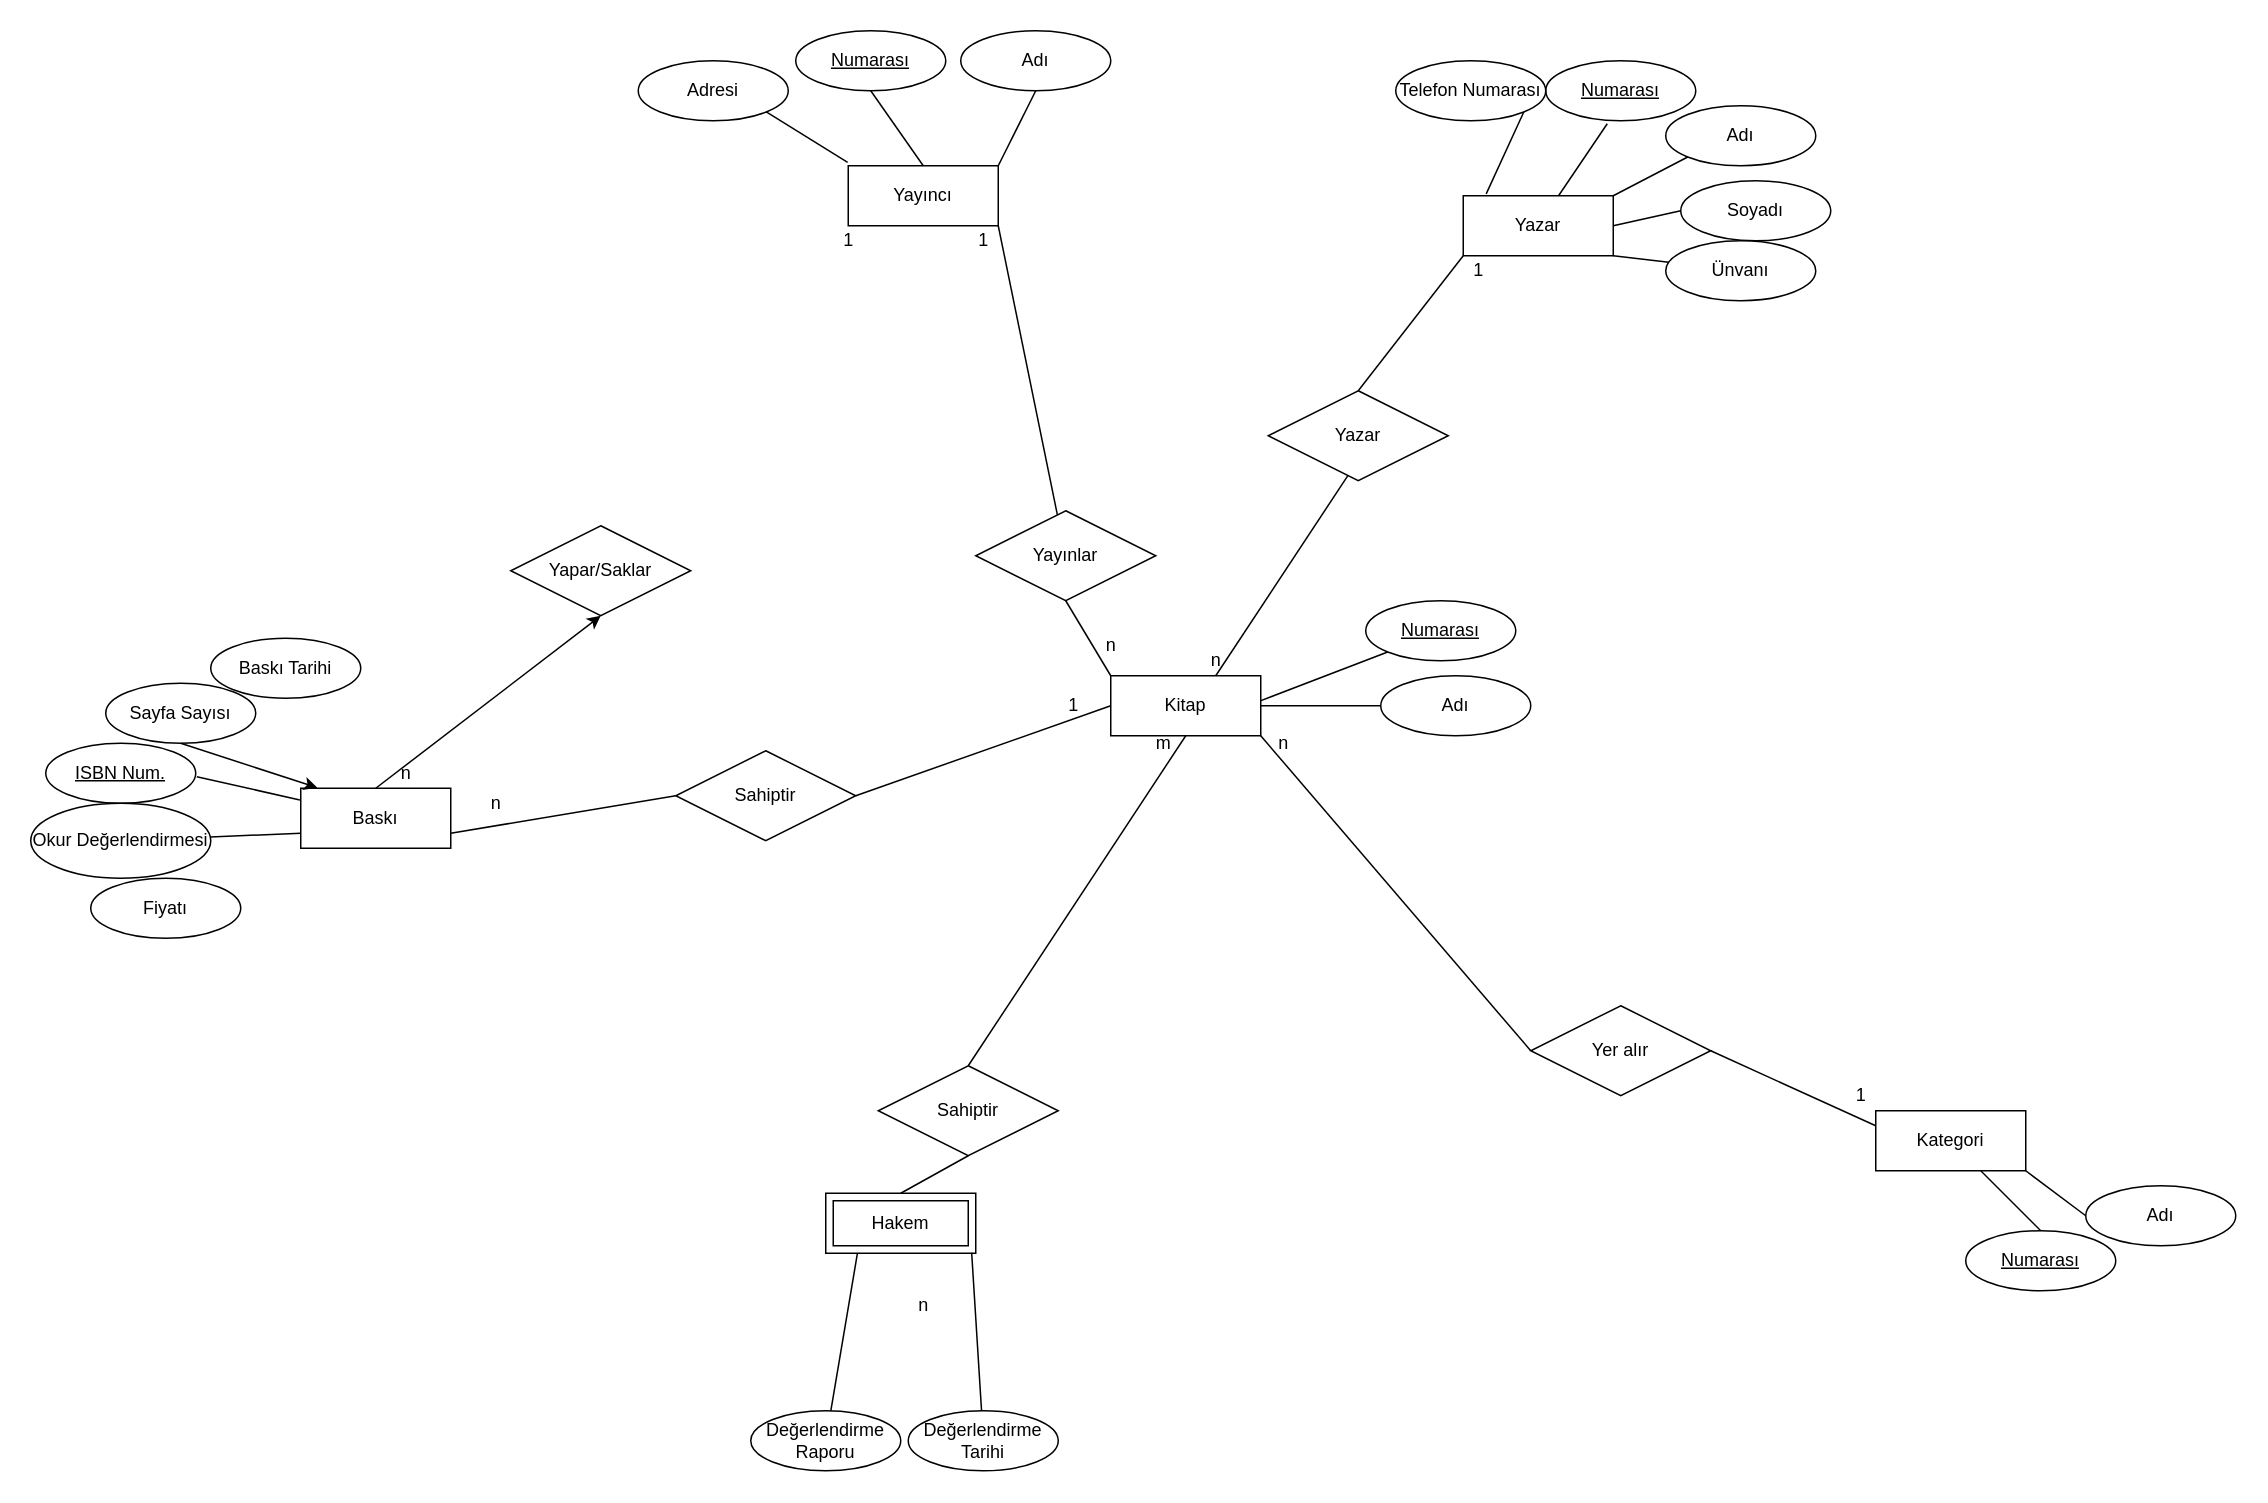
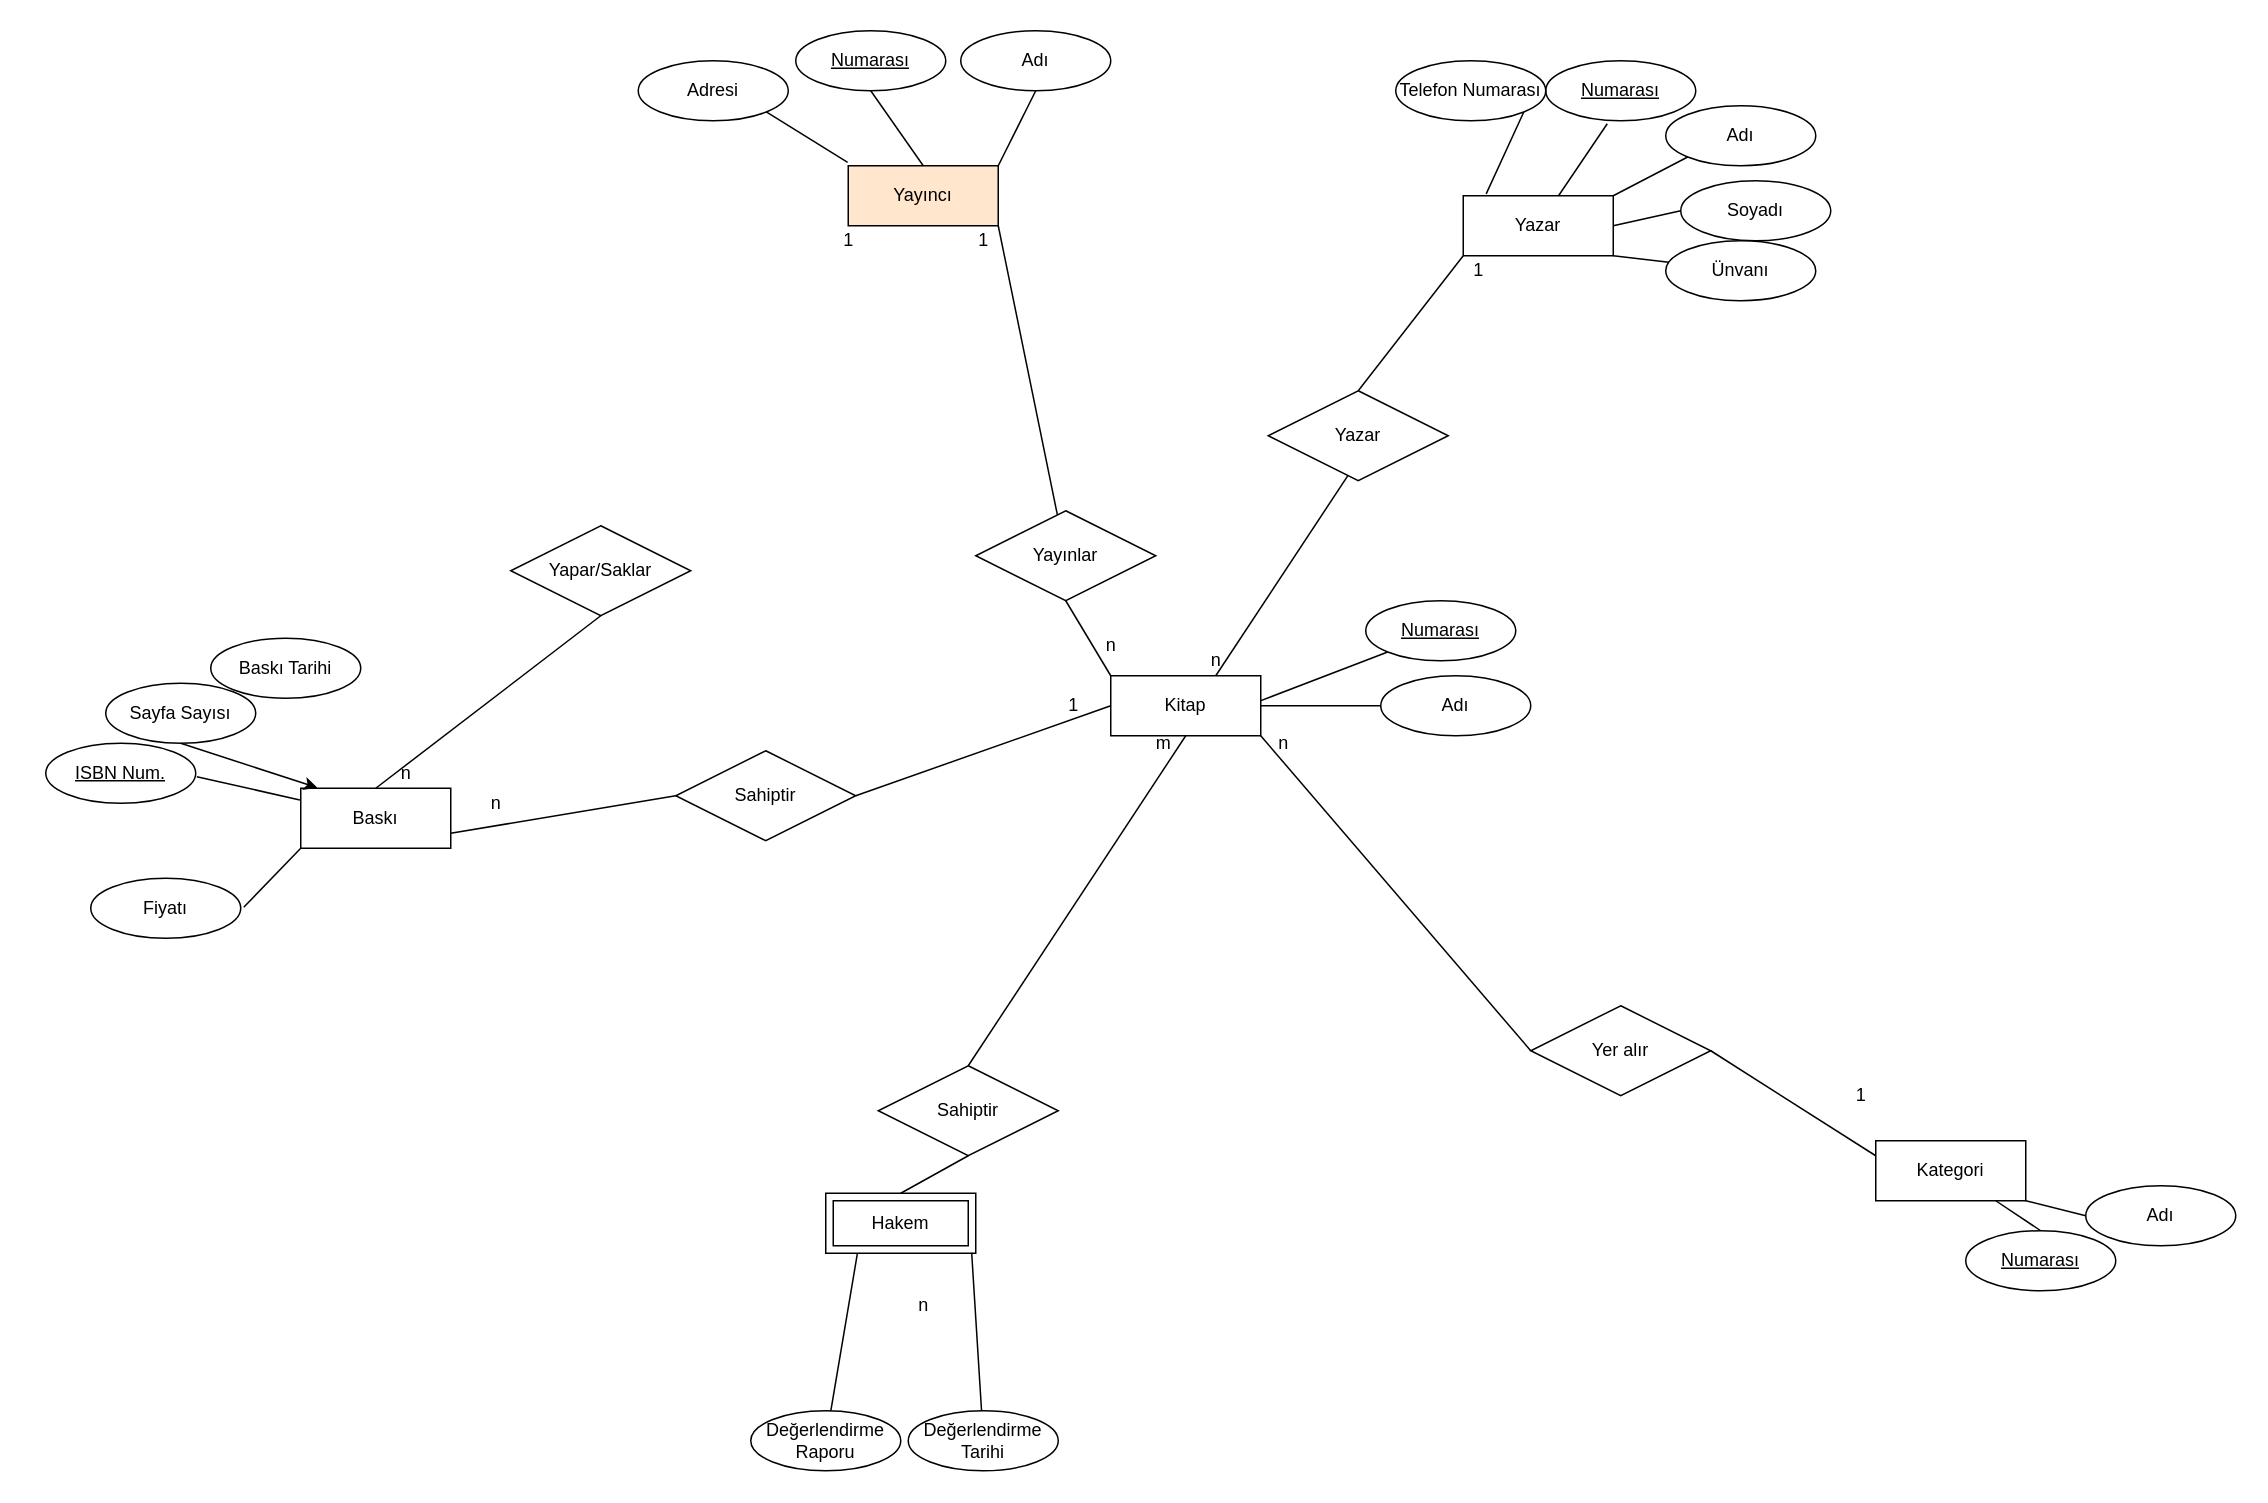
- <mxCell id="2" value="Yayıncı" style="whiteSpace=wrap;html=1;align=center;" vertex="1" parent="1"><mxGeometry x="565" y="110" width="100" height="40" as="geometry" /></mxCell>
+ <mxCell id="2" value="Yayıncı" style="whiteSpace=wrap;html=1;align=center;fillColor=#ffe6cc;" vertex="1" parent="1"><mxGeometry x="565" y="110" width="100" height="40" as="geometry" /></mxCell>
- <mxCell id="61" value="" style="endArrow=classic;html=1;rounded=0;exitX=0.5;exitY=0;exitDx=0;exitDy=0;entryX=0.5;entryY=1;entryDx=0;entryDy=0;" edge="1" parent="1" target="60" source="35"><mxGeometry relative="1" as="geometry"><mxPoint x="274.4" y="495" as="sourcePoint" /><mxPoint x="310" y="424.08" as="targetPoint" /></mxGeometry></mxCell>
+ <mxCell id="61" value="" style="endArrow=none;html=1;rounded=0;exitX=0.5;exitY=0;exitDx=0;exitDy=0;entryX=0.5;entryY=1;entryDx=0;entryDy=0;" edge="1" parent="1" target="60" source="35"><mxGeometry relative="1" as="geometry"><mxPoint x="274.4" y="495" as="sourcePoint" /><mxPoint x="310" y="424.08" as="targetPoint" /></mxGeometry></mxCell>
- <mxCell id="44" value="" style="endArrow=none;html=1;rounded=0;entryX=0;entryY=0.75;entryDx=0;entryDy=0;" edge="1" parent="1" source="43" target="35"><mxGeometry relative="1" as="geometry"><mxPoint x="575" y="655" as="sourcePoint" /><mxPoint x="505" y="675" as="targetPoint" /></mxGeometry></mxCell>
- <mxCell id="43" value="Okur Değerlendirmesi" style="ellipse;whiteSpace=wrap;html=1;align=center;" vertex="1" parent="1"><mxGeometry x="20" y="535" width="120" height="50" as="geometry" /></mxCell>
+ <mxCell id="42" value="" style="endArrow=none;html=1;rounded=0;exitX=1.02;exitY=0.484;exitDx=0;exitDy=0;entryX=0;entryY=1;entryDx=0;entryDy=0;exitPerimeter=0;" edge="1" parent="1" source="41" target="35"><mxGeometry relative="1" as="geometry"><mxPoint x="453" y="677" as="sourcePoint" /><mxPoint x="495" y="717" as="targetPoint" /></mxGeometry></mxCell>
- <mxCell id="25" value="Kategori" style="whiteSpace=wrap;html=1;align=center;" vertex="1" parent="1"><mxGeometry x="1250" y="740" width="100" height="40" as="geometry" /></mxCell>
+ <mxCell id="25" value="Kategori" style="whiteSpace=wrap;html=1;align=center;" vertex="1" parent="1"><mxGeometry x="1250" y="760" width="100" height="40" as="geometry" /></mxCell>
